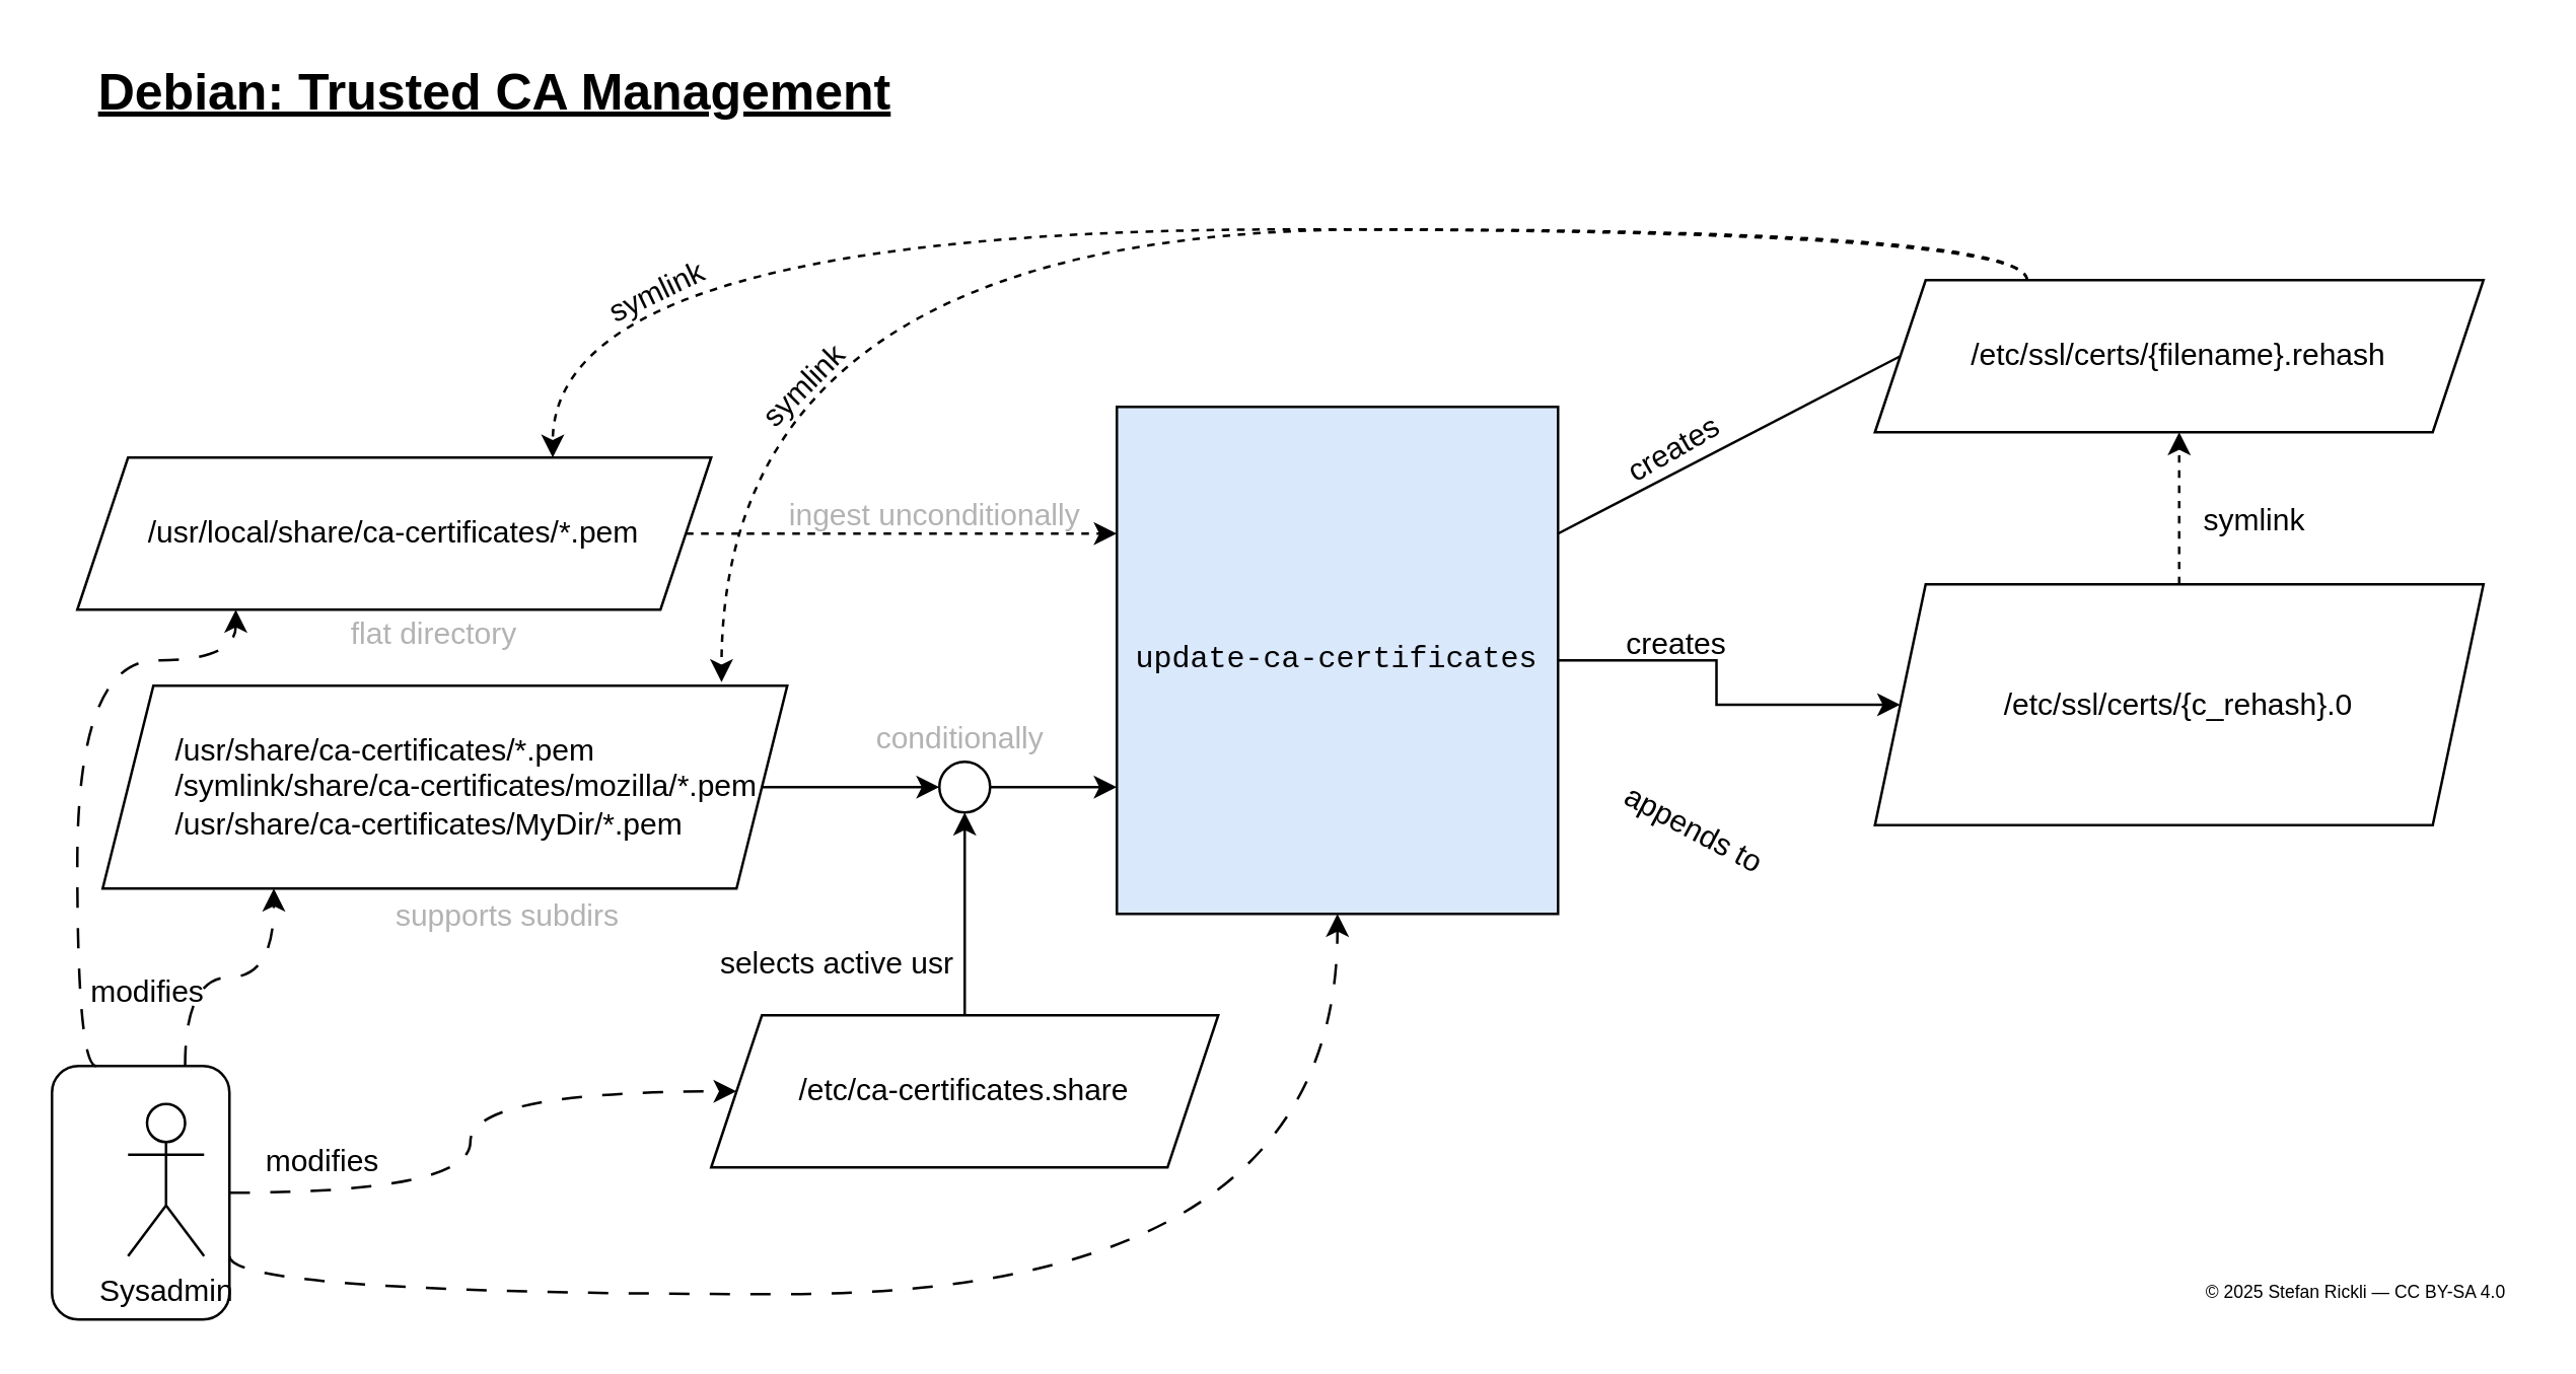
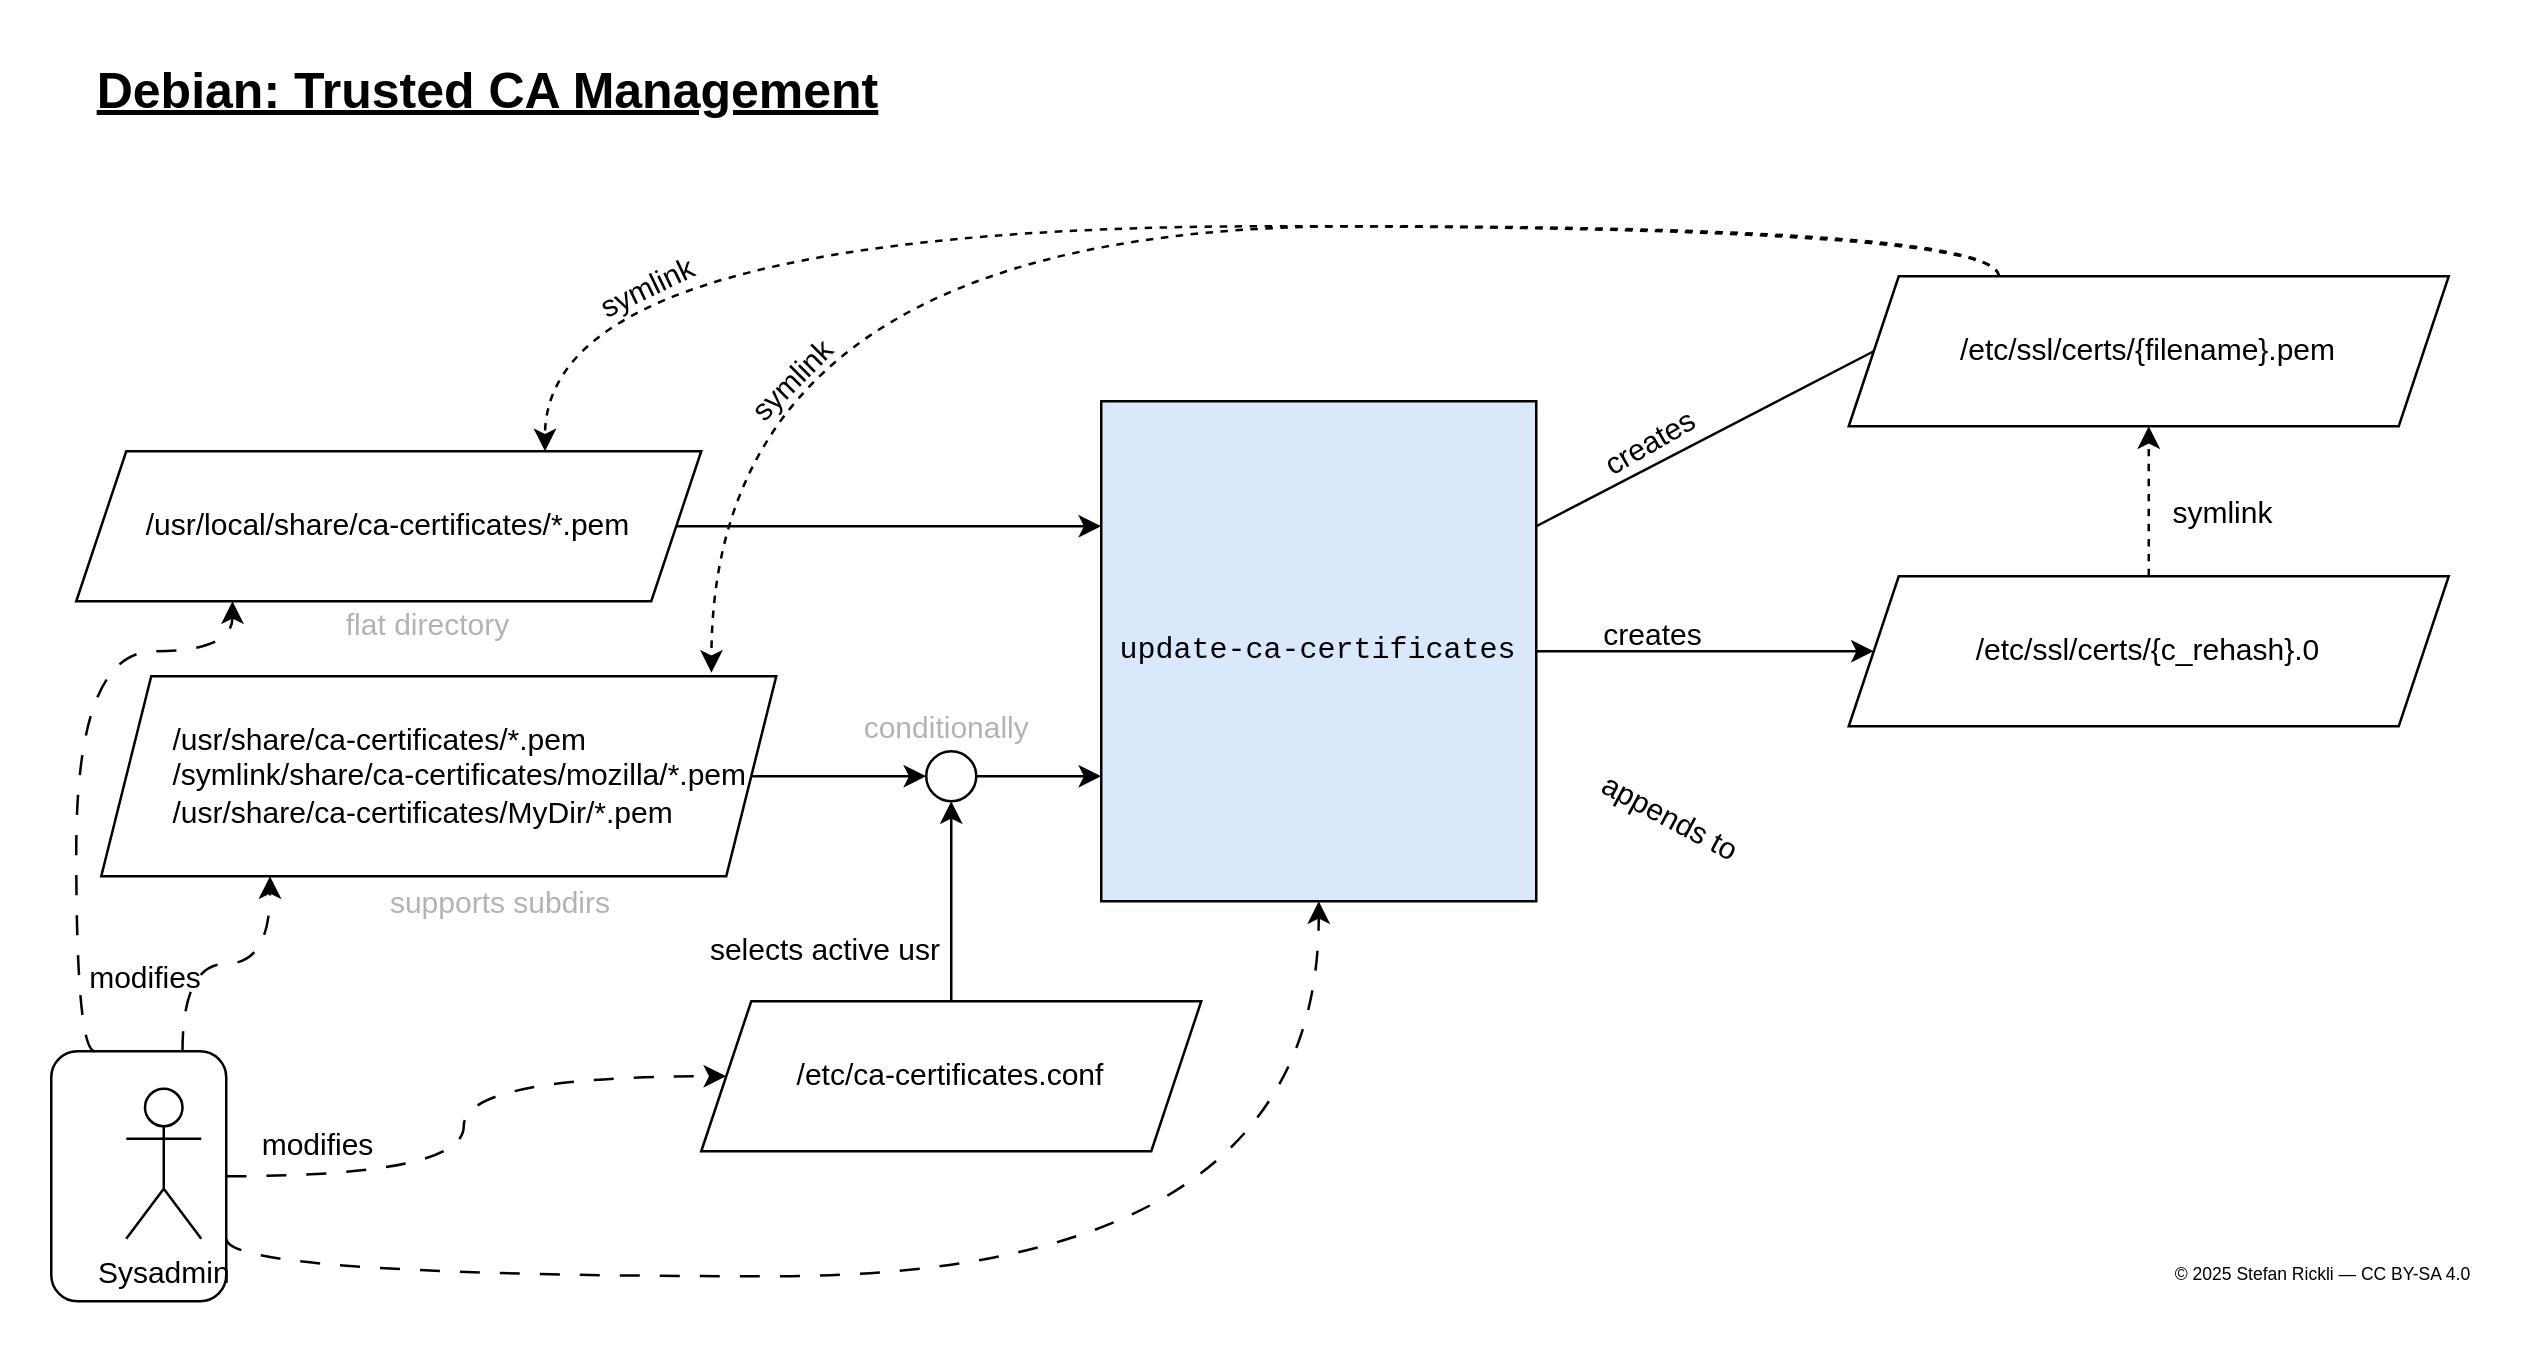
- <mxCell id="15" value="/etc/ssl/certs/{filename}.rehash" style="shape=parallelogram;perimeter=parallelogramPerimeter;whiteSpace=wrap;html=1;fixedSize=1;" parent="1" vertex="1"><mxGeometry x="739" y="110" width="240" height="60" as="geometry" /></mxCell>
+ <mxCell id="15" value="/etc/ssl/certs/{filename}.pem" style="shape=parallelogram;perimeter=parallelogramPerimeter;whiteSpace=wrap;html=1;fixedSize=1;" parent="1" vertex="1"><mxGeometry x="739" y="110" width="240" height="60" as="geometry" /></mxCell>
- <mxCell id="34" value="ingest unconditionally" style="text;html=1;whiteSpace=wrap;strokeColor=none;fillColor=none;align=center;verticalAlign=middle;rounded=0;fontColor=#B3B3B3;" parent="1" vertex="1"><mxGeometry x="310" y="188" width="117" height="30" as="geometry" /></mxCell>
- <mxCell id="5" style="edgeStyle=orthogonalEdgeStyle;rounded=0;orthogonalLoop=1;jettySize=auto;html=1;exitX=1;exitY=0.5;exitDx=0;exitDy=0;entryX=0;entryY=0.25;entryDx=0;entryDy=0;dashed=1;" parent="1" source="6" target="4" edge="1"><mxGeometry relative="1" as="geometry" /></mxCell>
+ <mxCell id="5" style="edgeStyle=orthogonalEdgeStyle;rounded=0;orthogonalLoop=1;jettySize=auto;html=1;exitX=1;exitY=0.5;exitDx=0;exitDy=0;entryX=0;entryY=0.25;entryDx=0;entryDy=0;" parent="1" source="6" target="4" edge="1"><mxGeometry relative="1" as="geometry" /></mxCell>
- <mxCell id="17" value="/etc/ssl/certs/{c_rehash}.0" style="shape=parallelogram;perimeter=parallelogramPerimeter;whiteSpace=wrap;html=1;fixedSize=1;" parent="1" vertex="1"><mxGeometry x="739" y="230" width="240" height="95" as="geometry" /></mxCell>
+ <mxCell id="17" value="/etc/ssl/certs/{c_rehash}.0" style="shape=parallelogram;perimeter=parallelogramPerimeter;whiteSpace=wrap;html=1;fixedSize=1;" parent="1" vertex="1"><mxGeometry x="739" y="230" width="240" height="60" as="geometry" /></mxCell>
- <mxCell id="12" value="/etc/ca-certificates.share" style="shape=parallelogram;perimeter=parallelogramPerimeter;whiteSpace=wrap;html=1;fixedSize=1;" parent="1" vertex="1"><mxGeometry x="280" y="400" width="200" height="60" as="geometry" /></mxCell>
+ <mxCell id="12" value="/etc/ca-certificates.conf" style="shape=parallelogram;perimeter=parallelogramPerimeter;whiteSpace=wrap;html=1;fixedSize=1;" parent="1" vertex="1"><mxGeometry x="280" y="400" width="200" height="60" as="geometry" /></mxCell>
